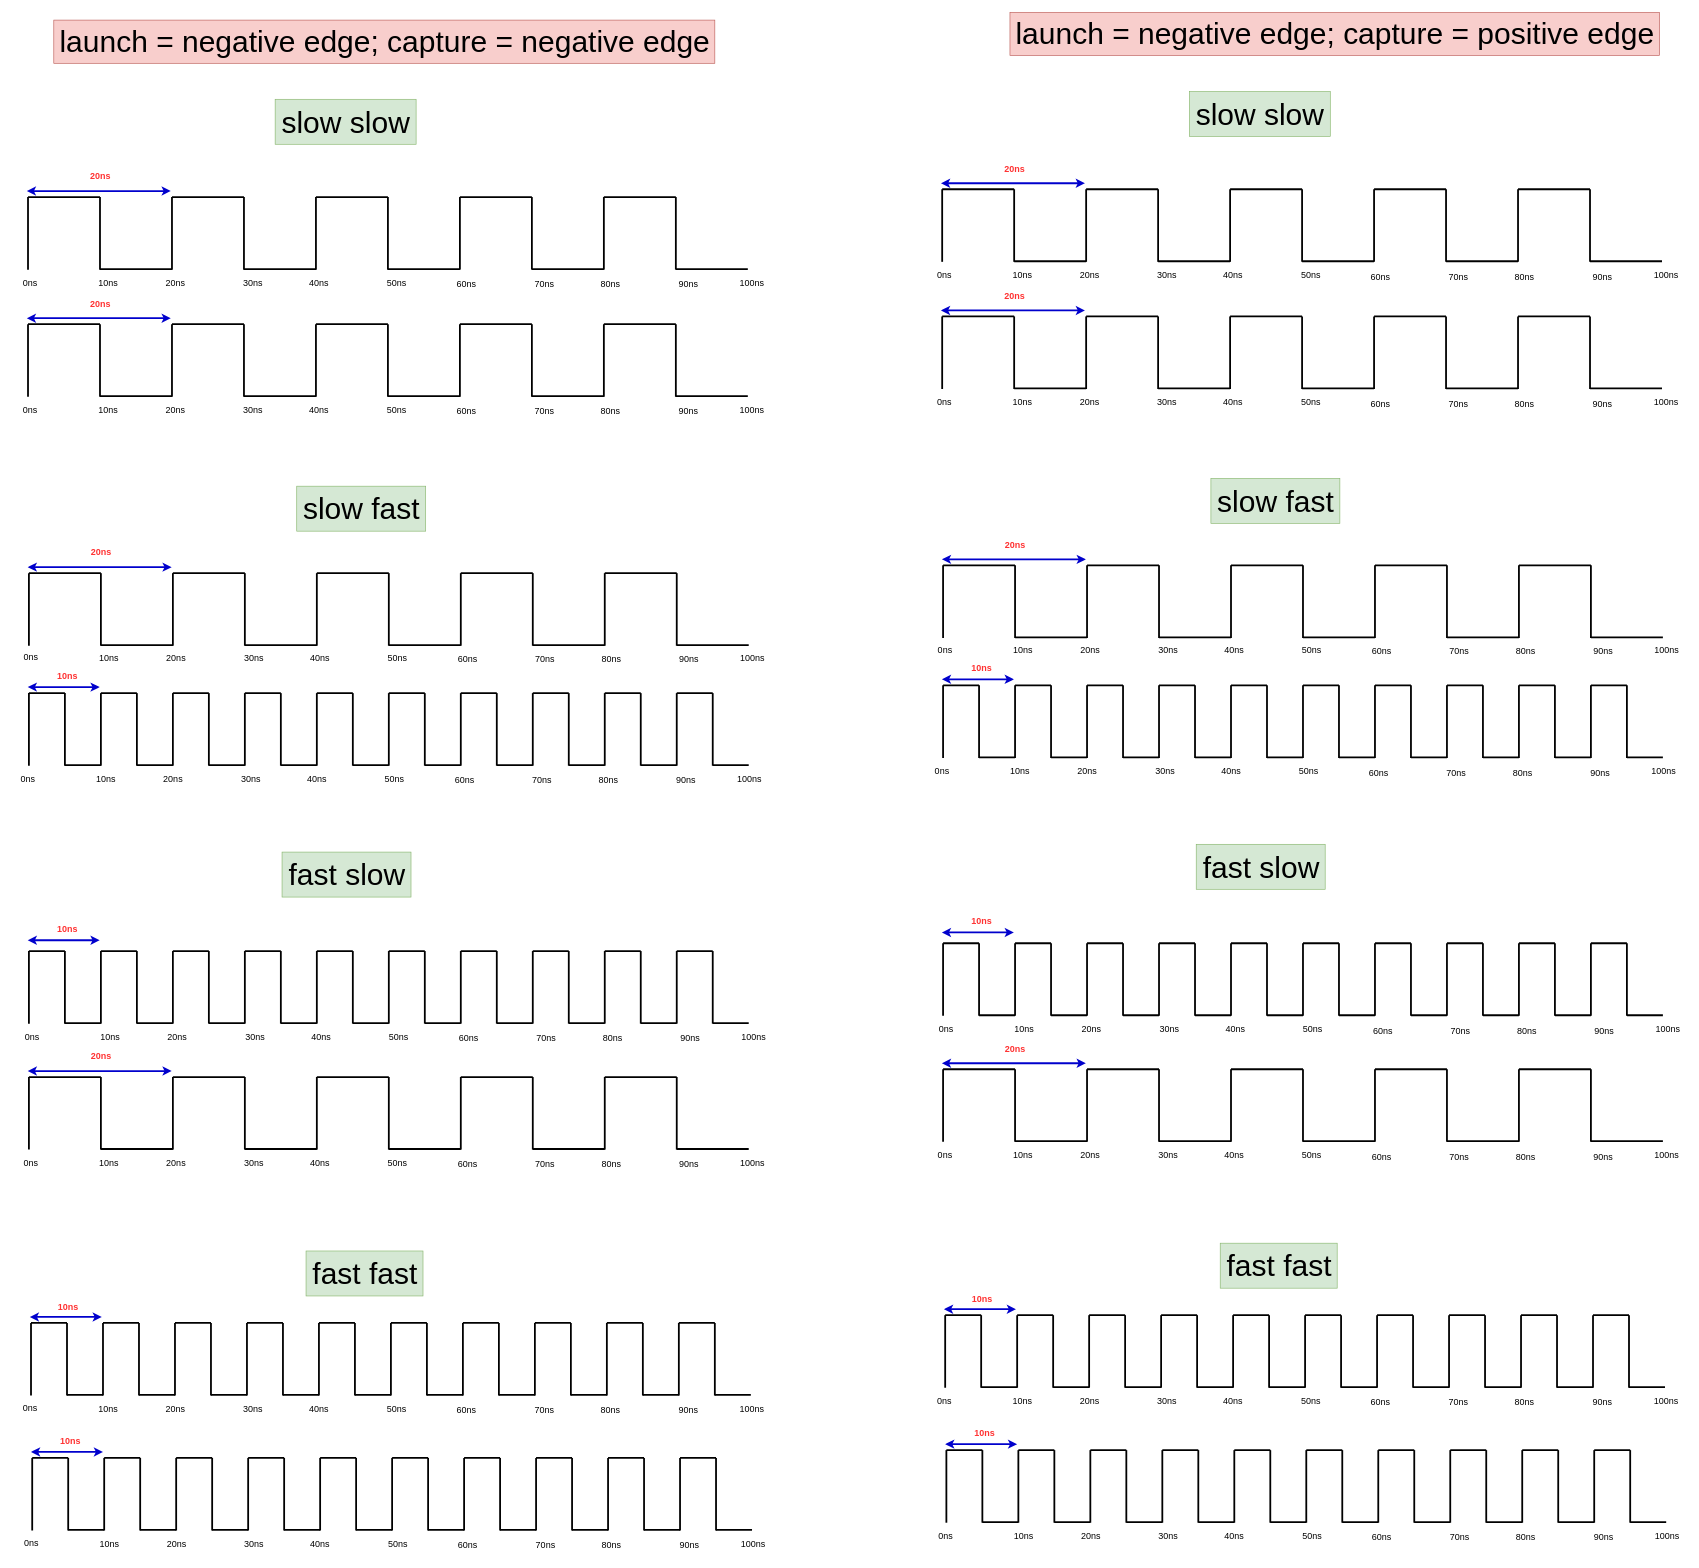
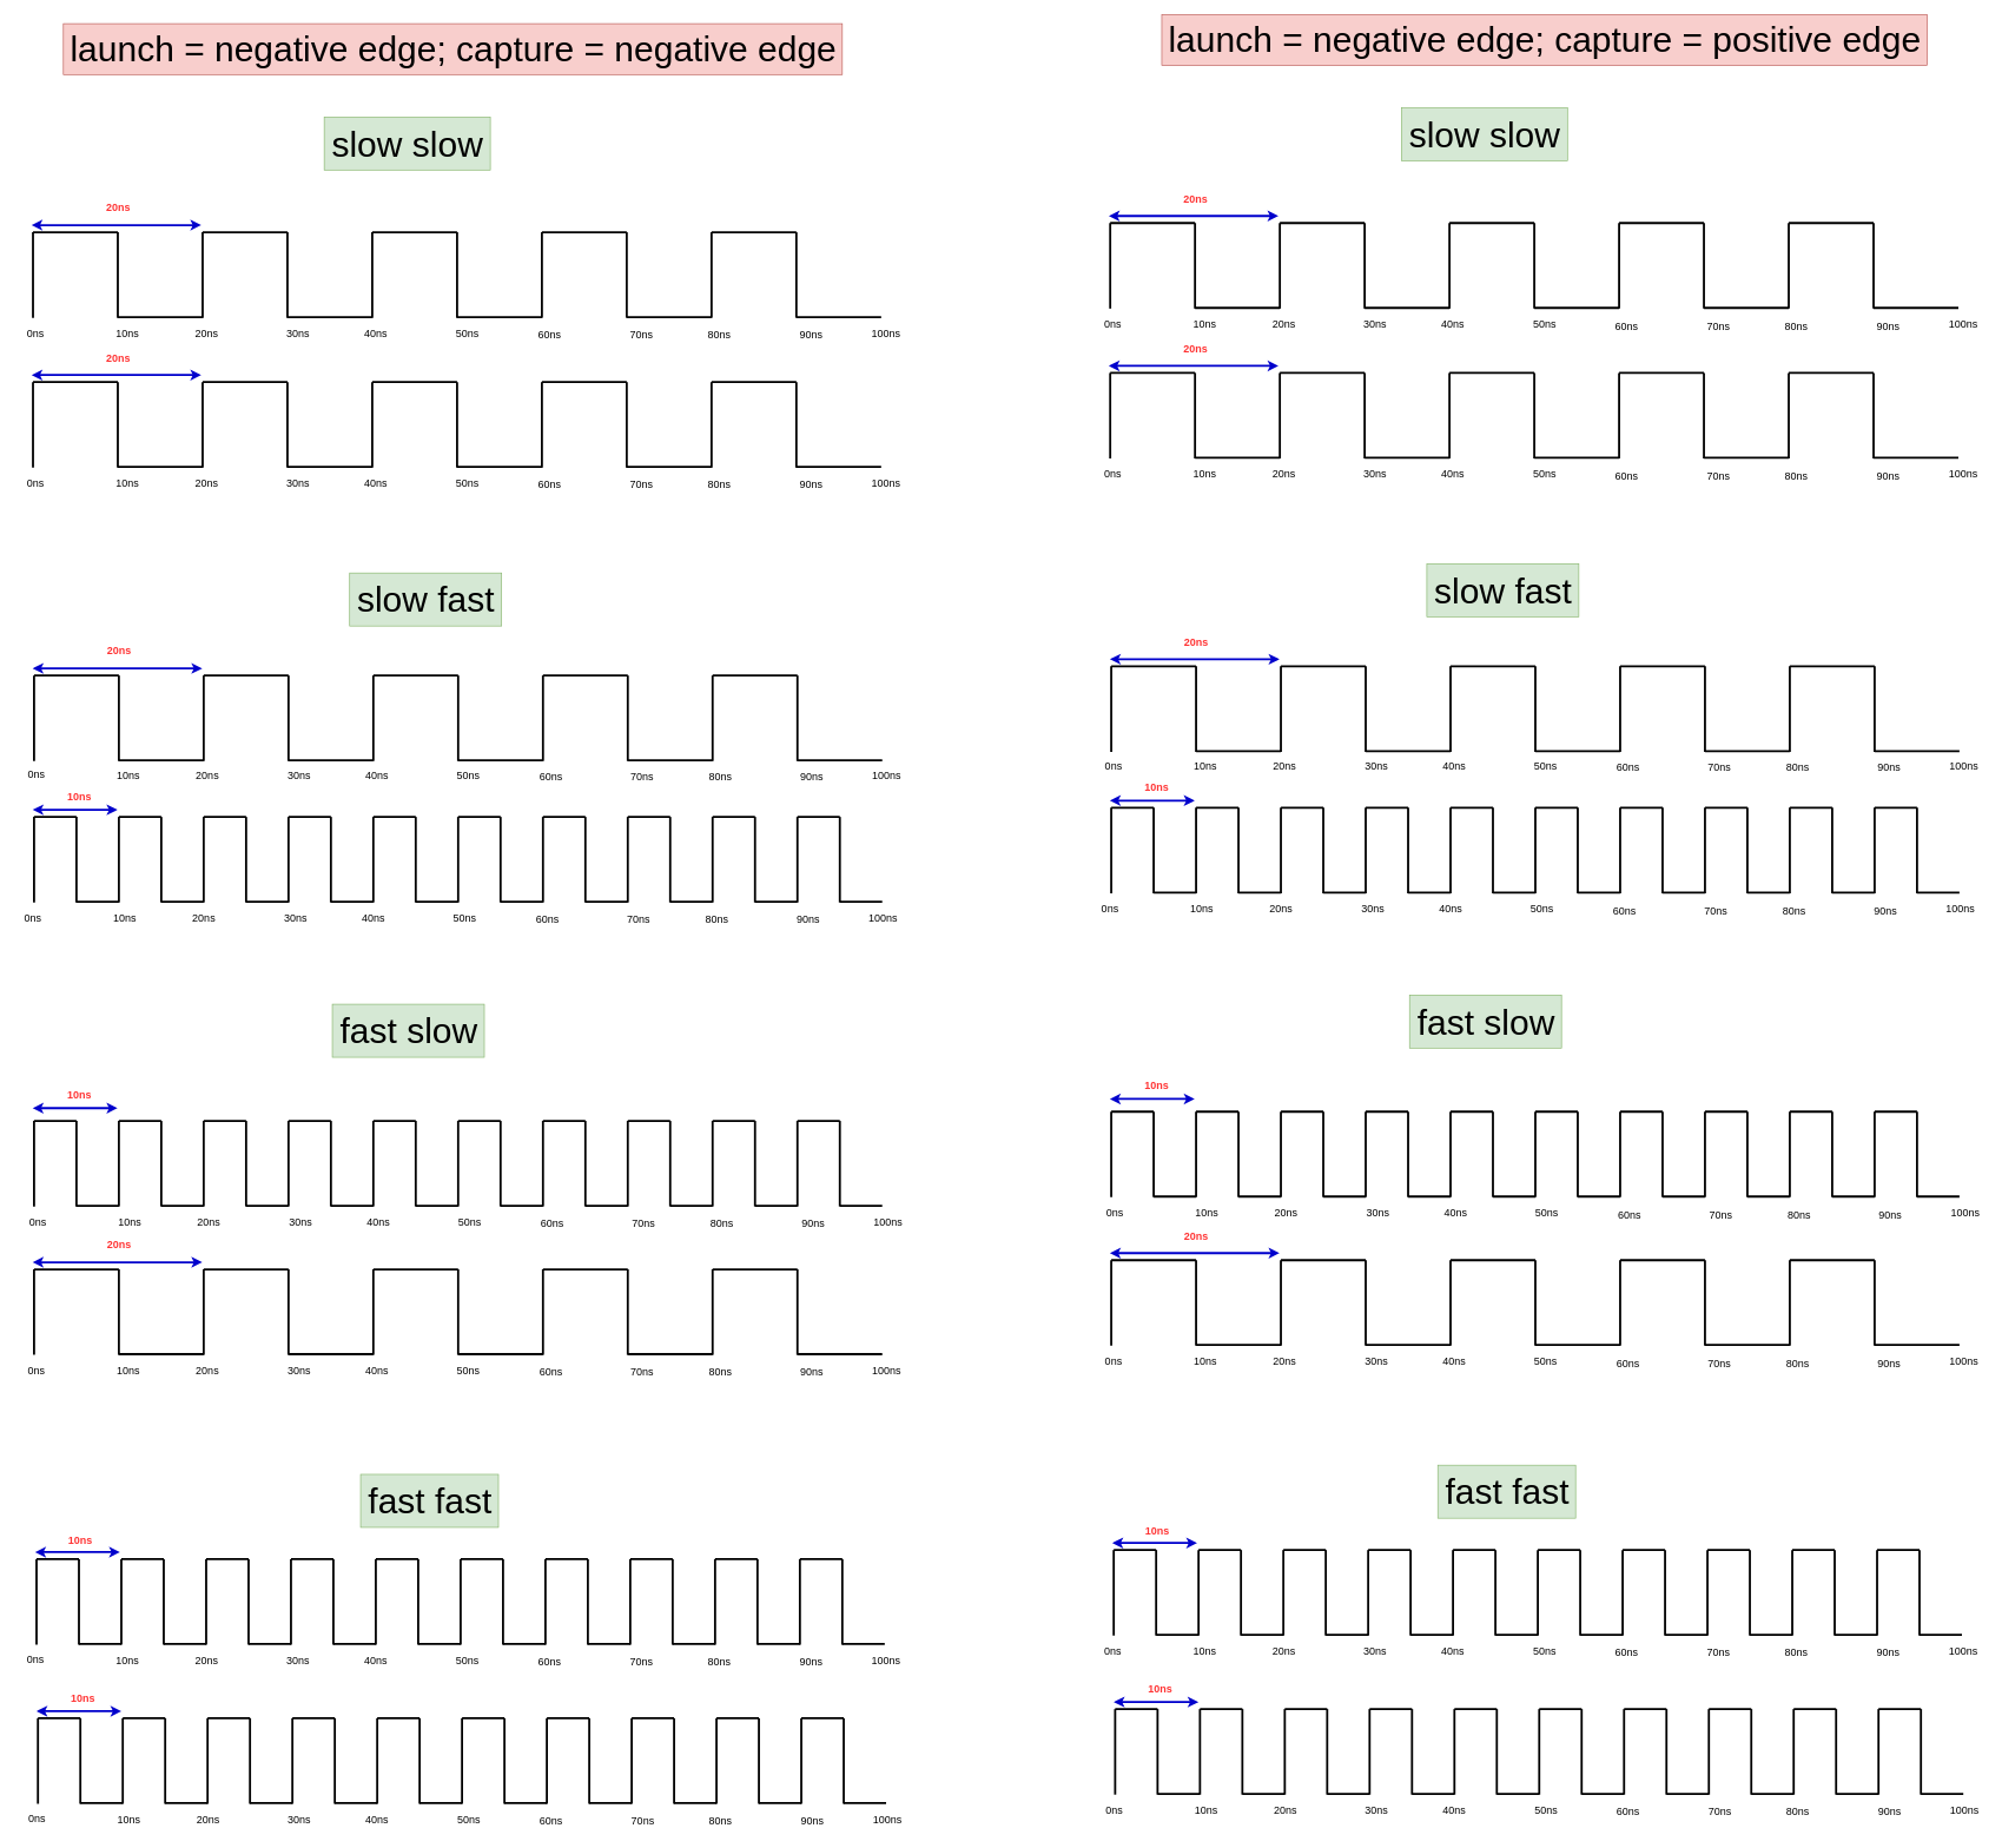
- <mxCell id="699" value="&lt;font style=&quot;font-size: 50px;&quot;&gt;launch = negative edge; capture = positive edge&lt;/font&gt;" style="text;html=1;align=center;verticalAlign=middle;resizable=0;points=[];autosize=1;strokeColor=#b85450;fillColor=#f8cecc;" vertex="1" parent="1"><mxGeometry x="1682.5" y="20" width="1083" height="72" as="geometry" /></mxCell>
+ <mxCell id="699" value="&lt;font style=&quot;font-size: 50px;&quot;&gt;launch = negative edge; capture = positive edge&lt;/font&gt;" style="text;html=1;align=center;verticalAlign=middle;resizable=0;points=[];autosize=1;strokeColor=#b85450;fillColor=#f8cecc;" vertex="1" parent="1"><mxGeometry x="1642.5" y="20" width="1083" height="72" as="geometry" /></mxCell>
